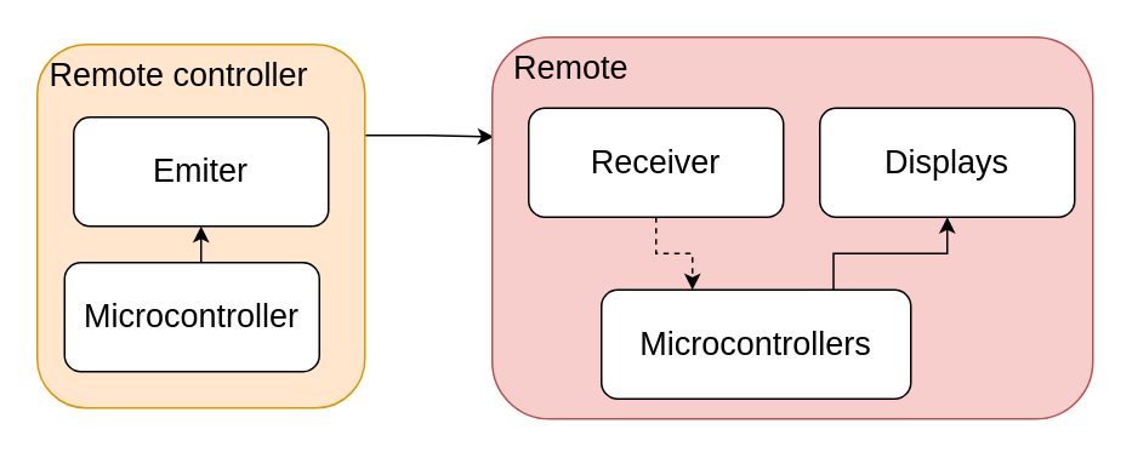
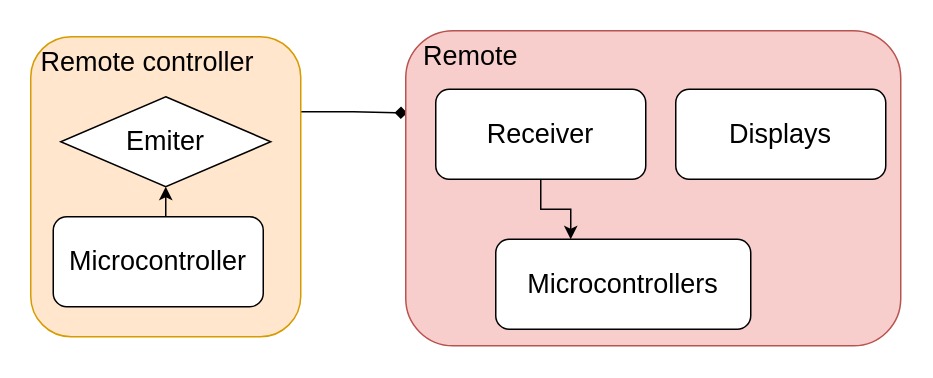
- <mxCell id="2" style="edgeStyle=orthogonalEdgeStyle;rounded=0;orthogonalLoop=1;jettySize=auto;html=1;exitX=1;exitY=0.25;exitDx=0;exitDy=0;entryX=0.003;entryY=0.261;entryDx=0;entryDy=0;entryPerimeter=0;" parent="1" source="3" target="7" edge="1"><mxGeometry relative="1" as="geometry" /></mxCell>
+ <mxCell id="2" style="edgeStyle=orthogonalEdgeStyle;rounded=0;orthogonalLoop=1;jettySize=auto;html=1;exitX=1;exitY=0.25;exitDx=0;exitDy=0;entryX=0.003;entryY=0.261;entryDx=0;entryDy=0;entryPerimeter=0;endArrow=diamond;" parent="1" source="3" target="7" edge="1"><mxGeometry relative="1" as="geometry" /></mxCell>
- <mxCell id="6" value="Emiter" style="rounded=1;whiteSpace=wrap;html=1;fontSize=18;" parent="1" vertex="1"><mxGeometry x="40" y="64" width="140" height="60" as="geometry" /></mxCell>
+ <mxCell id="6" value="Emiter" style="rhombus;whiteSpace=wrap;html=1;fontSize=18;" parent="1" vertex="1"><mxGeometry x="40" y="64" width="140" height="60" as="geometry" /></mxCell>
- <mxCell id="10" style="edgeStyle=orthogonalEdgeStyle;rounded=0;orthogonalLoop=1;jettySize=auto;html=1;exitX=0.5;exitY=1;exitDx=0;exitDy=0;entryX=0.294;entryY=0;entryDx=0;entryDy=0;entryPerimeter=0;dashed=1;" parent="1" source="11" target="9" edge="1"><mxGeometry relative="1" as="geometry" /></mxCell>
+ <mxCell id="10" style="edgeStyle=orthogonalEdgeStyle;rounded=0;orthogonalLoop=1;jettySize=auto;html=1;exitX=0.5;exitY=1;exitDx=0;exitDy=0;entryX=0.294;entryY=0;entryDx=0;entryDy=0;entryPerimeter=0;" parent="1" source="11" target="9" edge="1"><mxGeometry relative="1" as="geometry" /></mxCell>
- <mxCell id="8" style="edgeStyle=orthogonalEdgeStyle;rounded=0;orthogonalLoop=1;jettySize=auto;html=1;exitX=0.75;exitY=0;exitDx=0;exitDy=0;" parent="1" source="9" target="12" edge="1"><mxGeometry relative="1" as="geometry" /></mxCell>
